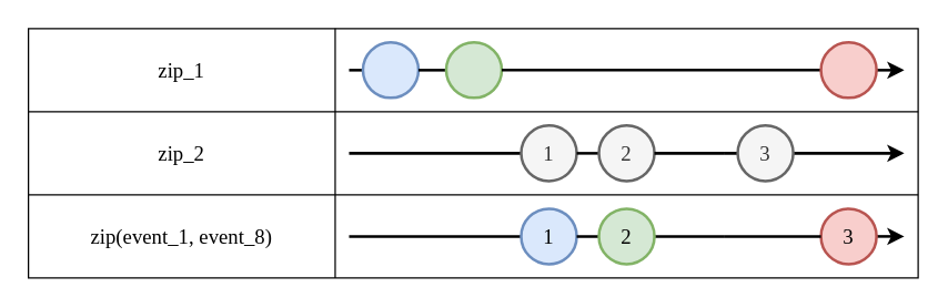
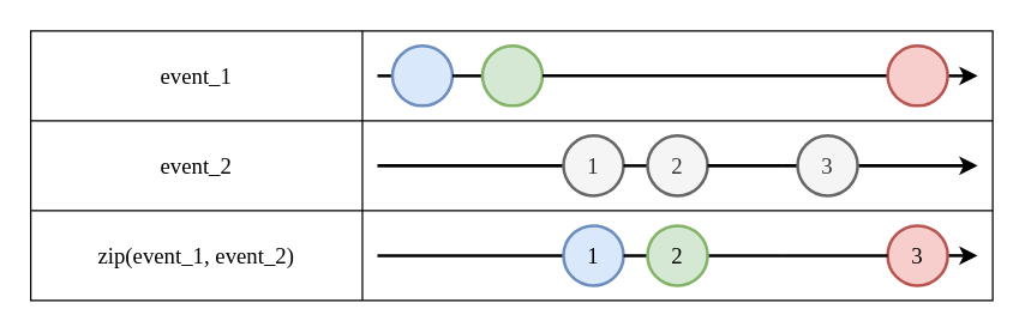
- <mxCell id="4" value="zip_1" style="shape=partialRectangle;html=1;whiteSpace=wrap;connectable=0;strokeColor=inherit;overflow=hidden;fillColor=none;top=0;left=0;bottom=0;right=0;pointerEvents=1;fontSize=15;fontFamily=Lucida Console;align=center;strokeWidth=2;" vertex="1" parent="3"><mxGeometry width="221" height="60" as="geometry"><mxRectangle width="221" height="60" as="alternateBounds" /></mxGeometry></mxCell>
+ <mxCell id="4" value="event_1" style="shape=partialRectangle;html=1;whiteSpace=wrap;connectable=0;strokeColor=inherit;overflow=hidden;fillColor=none;top=0;left=0;bottom=0;right=0;pointerEvents=1;fontSize=15;fontFamily=Lucida Console;align=center;strokeWidth=2;" vertex="1" parent="3"><mxGeometry width="221" height="60" as="geometry"><mxRectangle width="221" height="60" as="alternateBounds" /></mxGeometry></mxCell>
- <mxCell id="7" value="zip_2" style="shape=partialRectangle;html=1;whiteSpace=wrap;connectable=0;strokeColor=inherit;overflow=hidden;fillColor=none;top=0;left=0;bottom=0;right=0;pointerEvents=1;fontSize=15;fontFamily=Lucida Console;align=center;strokeWidth=2;" vertex="1" parent="6"><mxGeometry width="221" height="60" as="geometry"><mxRectangle width="221" height="60" as="alternateBounds" /></mxGeometry></mxCell>
+ <mxCell id="7" value="event_2" style="shape=partialRectangle;html=1;whiteSpace=wrap;connectable=0;strokeColor=inherit;overflow=hidden;fillColor=none;top=0;left=0;bottom=0;right=0;pointerEvents=1;fontSize=15;fontFamily=Lucida Console;align=center;strokeWidth=2;" vertex="1" parent="6"><mxGeometry width="221" height="60" as="geometry"><mxRectangle width="221" height="60" as="alternateBounds" /></mxGeometry></mxCell>
- <mxCell id="10" value="zip(event_1, event_8)" style="shape=partialRectangle;html=1;whiteSpace=wrap;connectable=0;strokeColor=inherit;overflow=hidden;fillColor=none;top=0;left=0;bottom=0;right=0;pointerEvents=1;fontSize=15;fontFamily=Lucida Console;align=center;strokeWidth=2;" vertex="1" parent="9"><mxGeometry width="221" height="60" as="geometry"><mxRectangle width="221" height="60" as="alternateBounds" /></mxGeometry></mxCell>
+ <mxCell id="10" value="zip(event_1, event_2)" style="shape=partialRectangle;html=1;whiteSpace=wrap;connectable=0;strokeColor=inherit;overflow=hidden;fillColor=none;top=0;left=0;bottom=0;right=0;pointerEvents=1;fontSize=15;fontFamily=Lucida Console;align=center;strokeWidth=2;" vertex="1" parent="9"><mxGeometry width="221" height="60" as="geometry"><mxRectangle width="221" height="60" as="alternateBounds" /></mxGeometry></mxCell>
